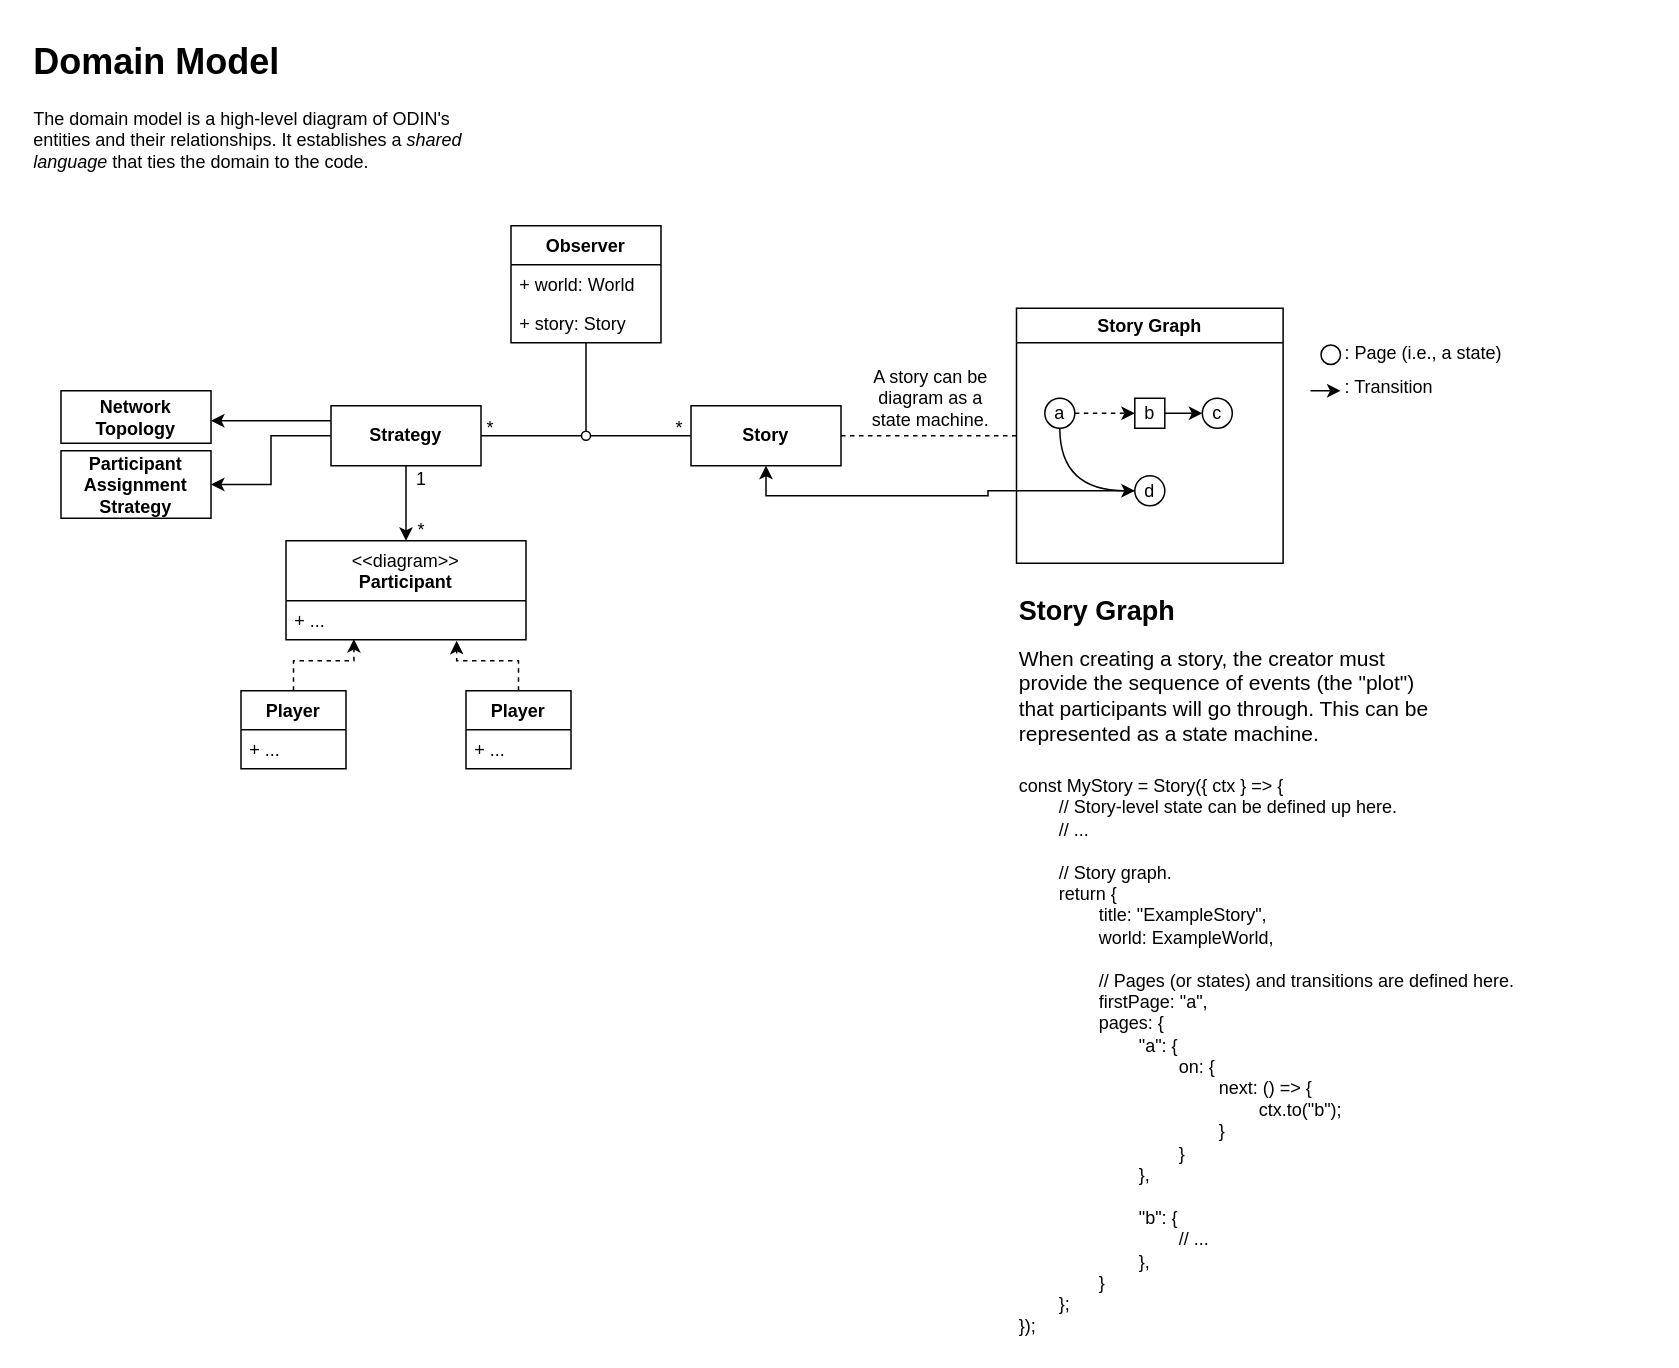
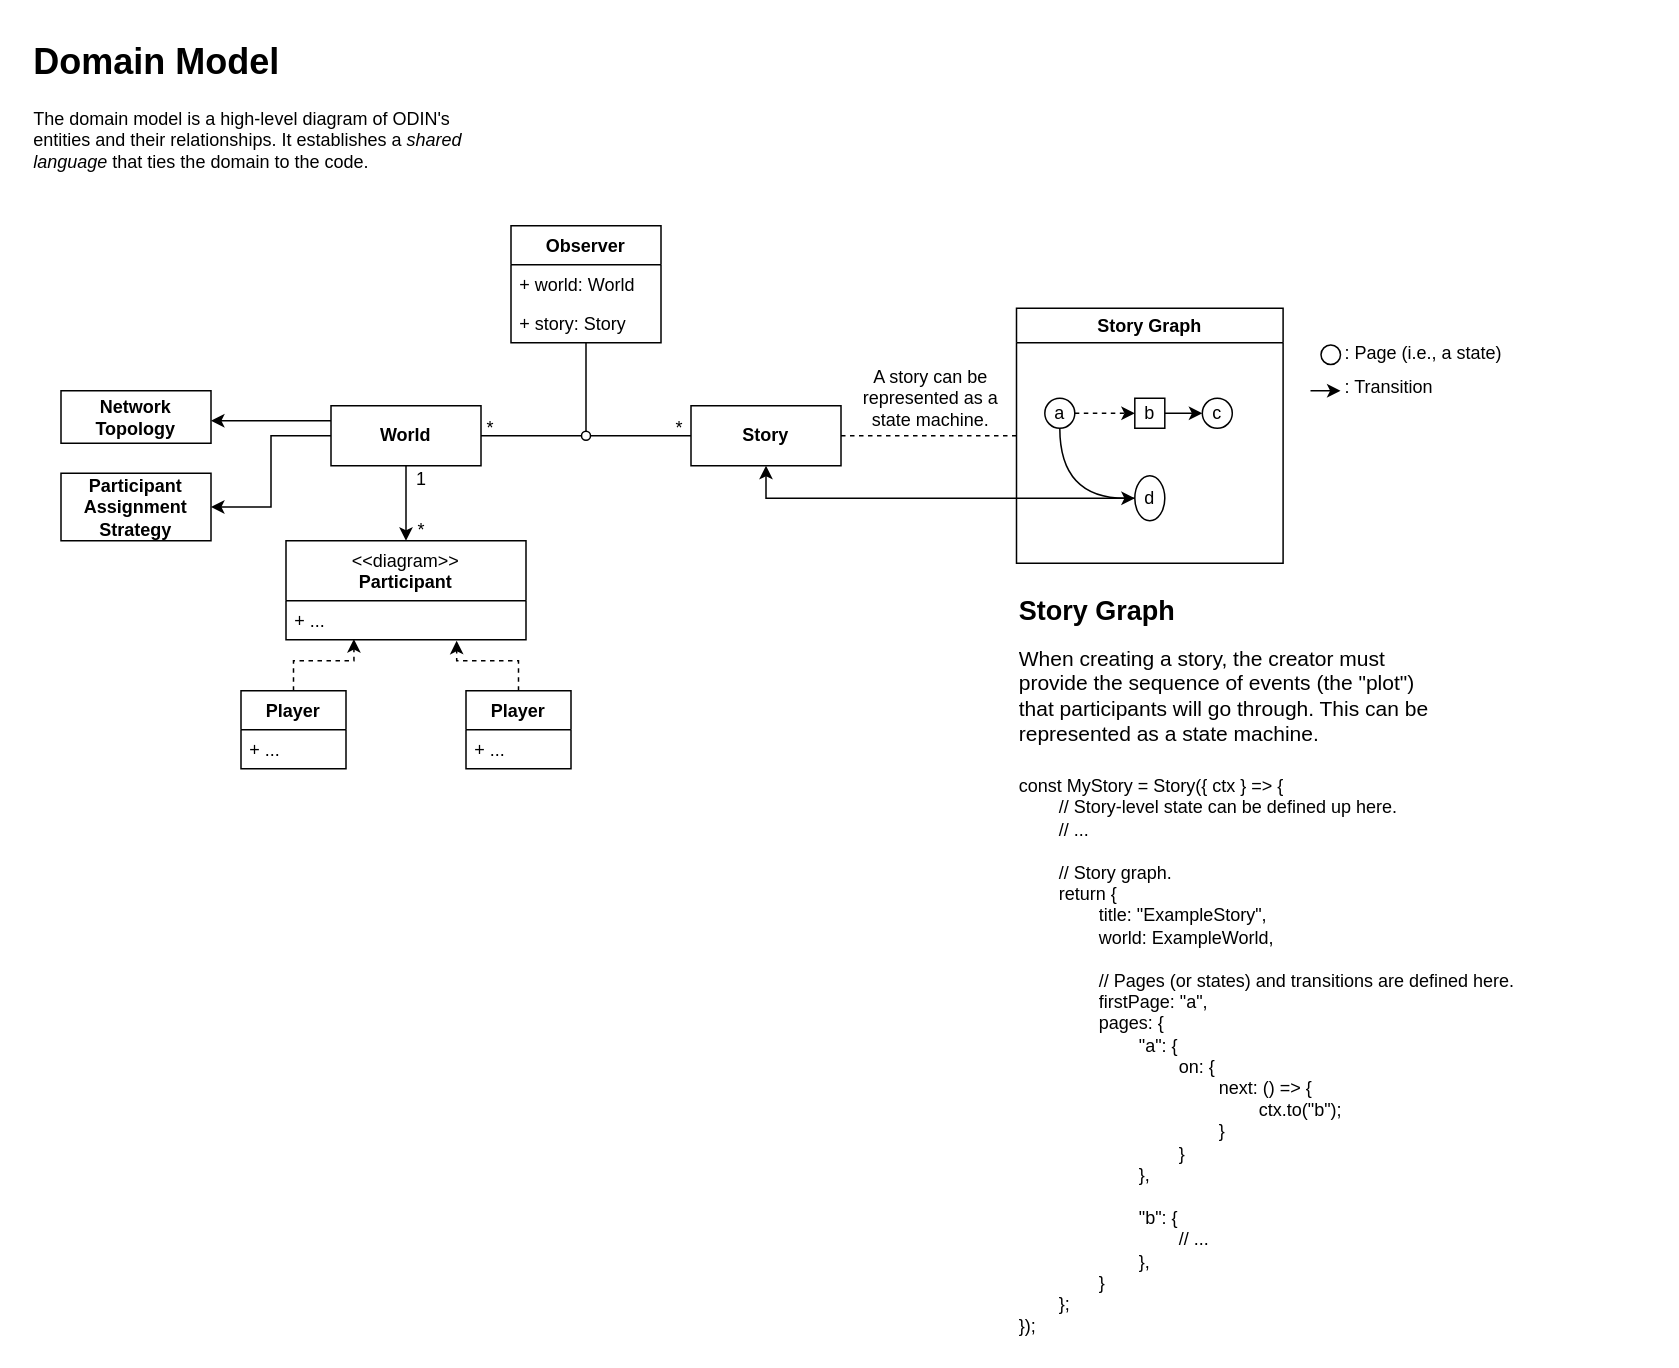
- <mxCell id="37" value="A story can be diagram as a state machine." style="text;html=1;align=center;verticalAlign=middle;whiteSpace=wrap;rounded=0;" vertex="1" parent="1"><mxGeometry x="570" y="250" width="100" height="30" as="geometry" /></mxCell>
+ <mxCell id="37" value="A story can be represented as a state machine." style="text;html=1;align=center;verticalAlign=middle;whiteSpace=wrap;rounded=0;" vertex="1" parent="1"><mxGeometry x="570" y="250" width="100" height="30" as="geometry" /></mxCell>
- <mxCell id="6" value="&lt;b&gt;Strategy&lt;/b&gt;" style="rounded=0;whiteSpace=wrap;html=1;" vertex="1" parent="1"><mxGeometry x="220" y="270" width="100" height="40" as="geometry" /></mxCell>
+ <mxCell id="6" value="&lt;b&gt;World&lt;/b&gt;" style="rounded=0;whiteSpace=wrap;html=1;" vertex="1" parent="1"><mxGeometry x="220" y="270" width="100" height="40" as="geometry" /></mxCell>
- <mxCell id="14" value="&lt;b&gt;Participant&lt;/b&gt;&lt;div&gt;&lt;b&gt;Assignment&lt;br&gt;Strategy&lt;/b&gt;&lt;/div&gt;" style="rounded=0;whiteSpace=wrap;html=1;" vertex="1" parent="1"><mxGeometry x="40" y="300" width="100" height="45" as="geometry" /></mxCell>
+ <mxCell id="14" value="&lt;b&gt;Participant&lt;/b&gt;&lt;div&gt;&lt;b&gt;Assignment&lt;br&gt;Strategy&lt;/b&gt;&lt;/div&gt;" style="rounded=0;whiteSpace=wrap;html=1;" vertex="1" parent="1"><mxGeometry x="40" y="315" width="100" height="45" as="geometry" /></mxCell>
- <mxCell id="35" value="d" style="ellipse;whiteSpace=wrap;html=1;" vertex="1" parent="27"><mxGeometry x="78.87" y="111.68" width="20" height="20" as="geometry" /></mxCell>
+ <mxCell id="35" value="d" style="ellipse;whiteSpace=wrap;html=1;" vertex="1" parent="27"><mxGeometry x="78.87" y="111.68" width="20" height="30" as="geometry" /></mxCell>
